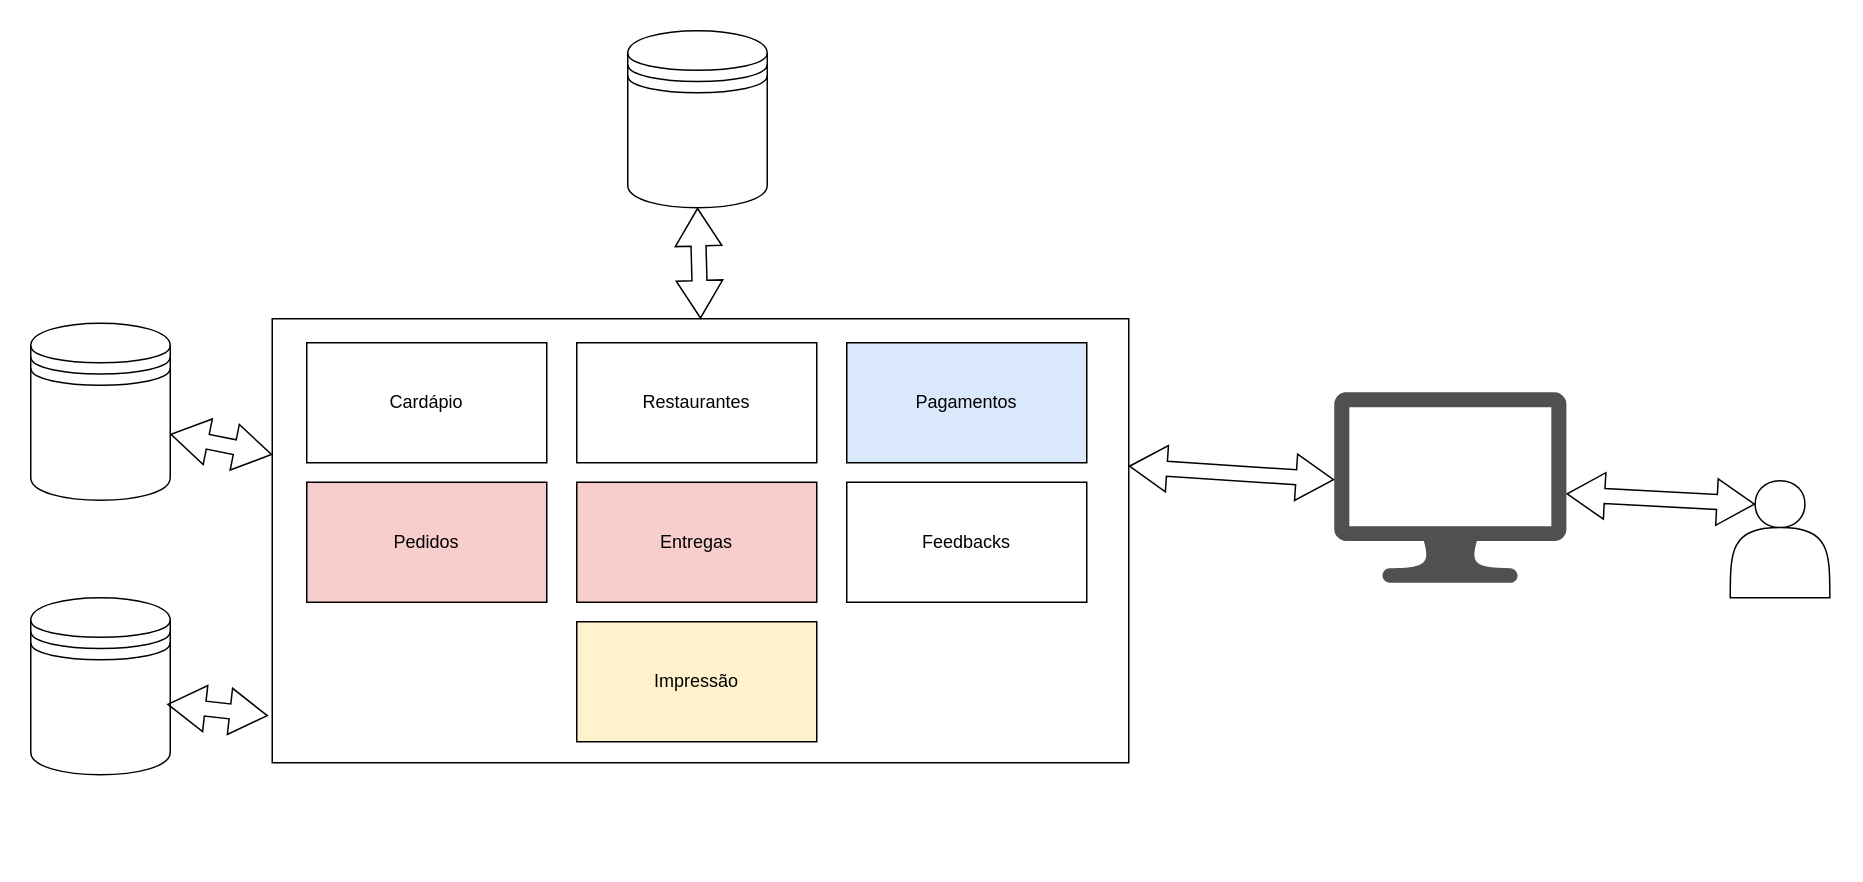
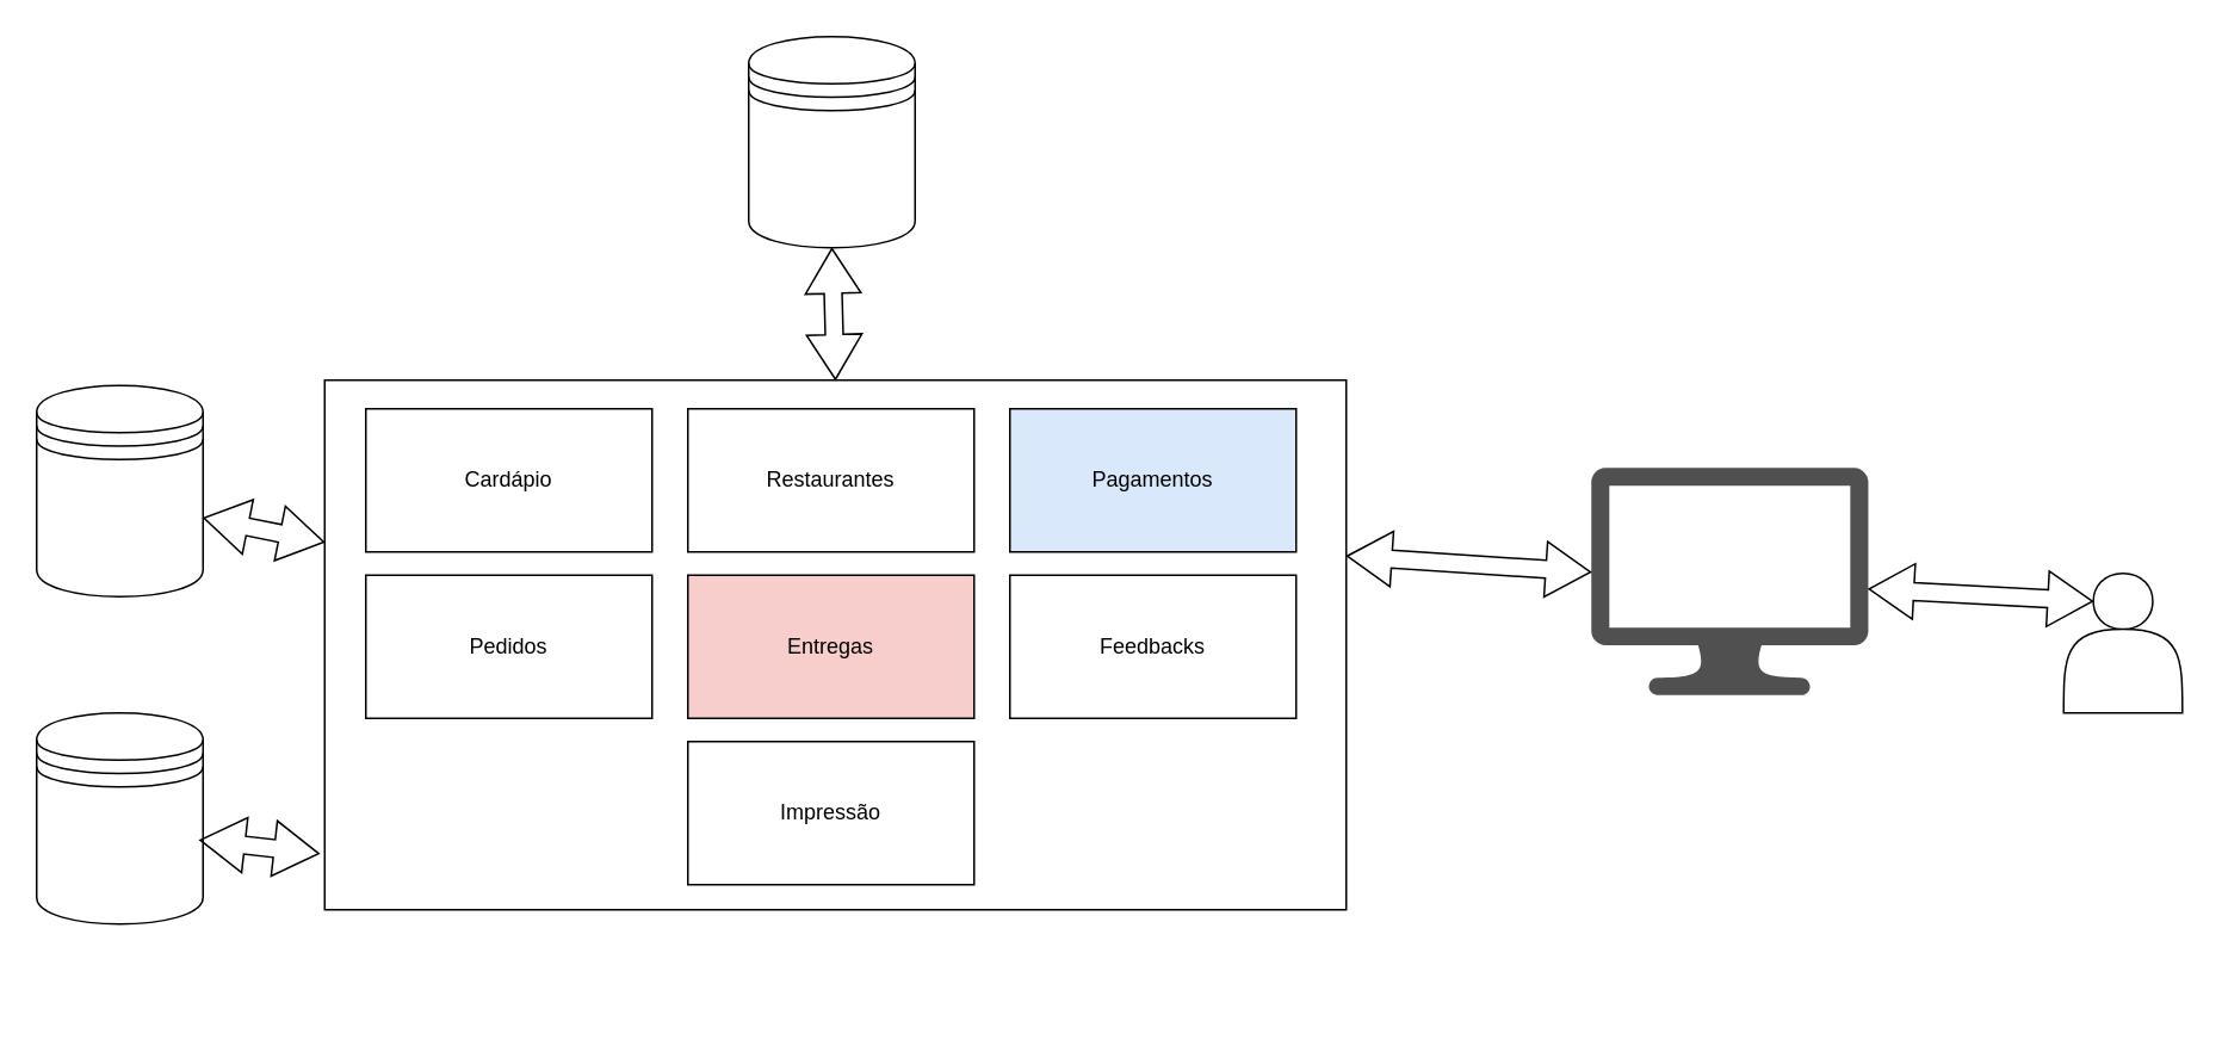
- <mxCell id="6" value="Pedidos" style="rounded=0;whiteSpace=wrap;html=1;fillColor=#f8cecc;" vertex="1" parent="2"><mxGeometry x="23" y="109" width="160" height="80" as="geometry" /></mxCell>
+ <mxCell id="6" value="Pedidos" style="rounded=0;whiteSpace=wrap;html=1;" vertex="1" parent="2"><mxGeometry x="23" y="109" width="160" height="80" as="geometry" /></mxCell>
- <mxCell id="16" value="Impressão" style="rounded=0;whiteSpace=wrap;html=1;fillColor=#fff2cc;" vertex="1" parent="2"><mxGeometry x="203" y="202" width="160" height="80" as="geometry" /></mxCell>
+ <mxCell id="16" value="Impressão" style="rounded=0;whiteSpace=wrap;html=1;" vertex="1" parent="2"><mxGeometry x="203" y="202" width="160" height="80" as="geometry" /></mxCell>
